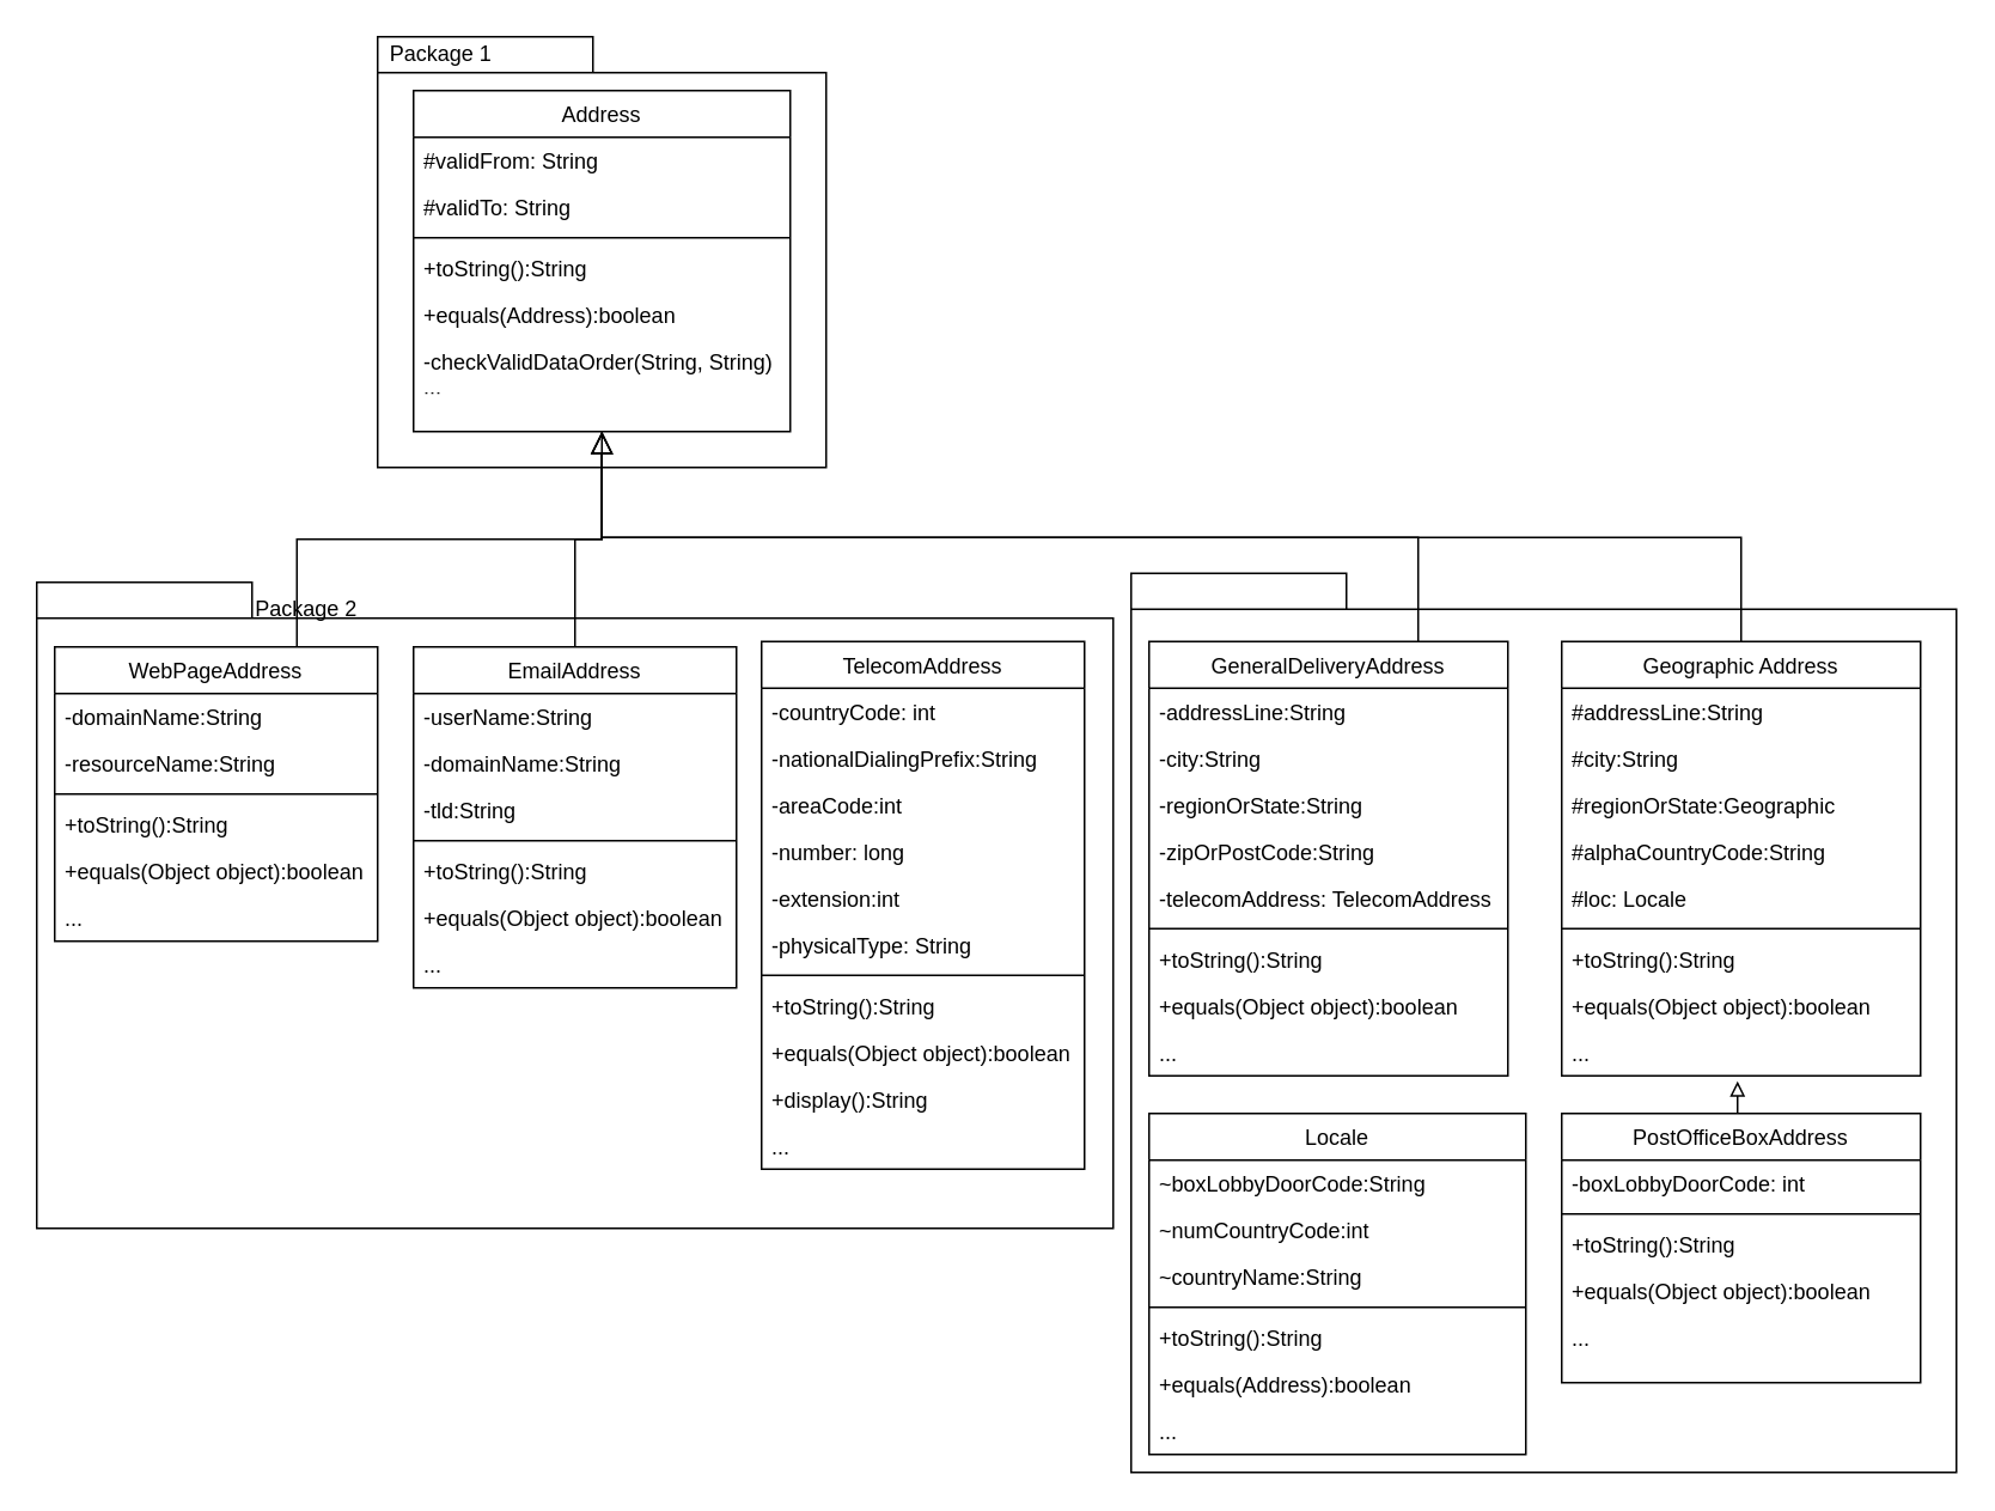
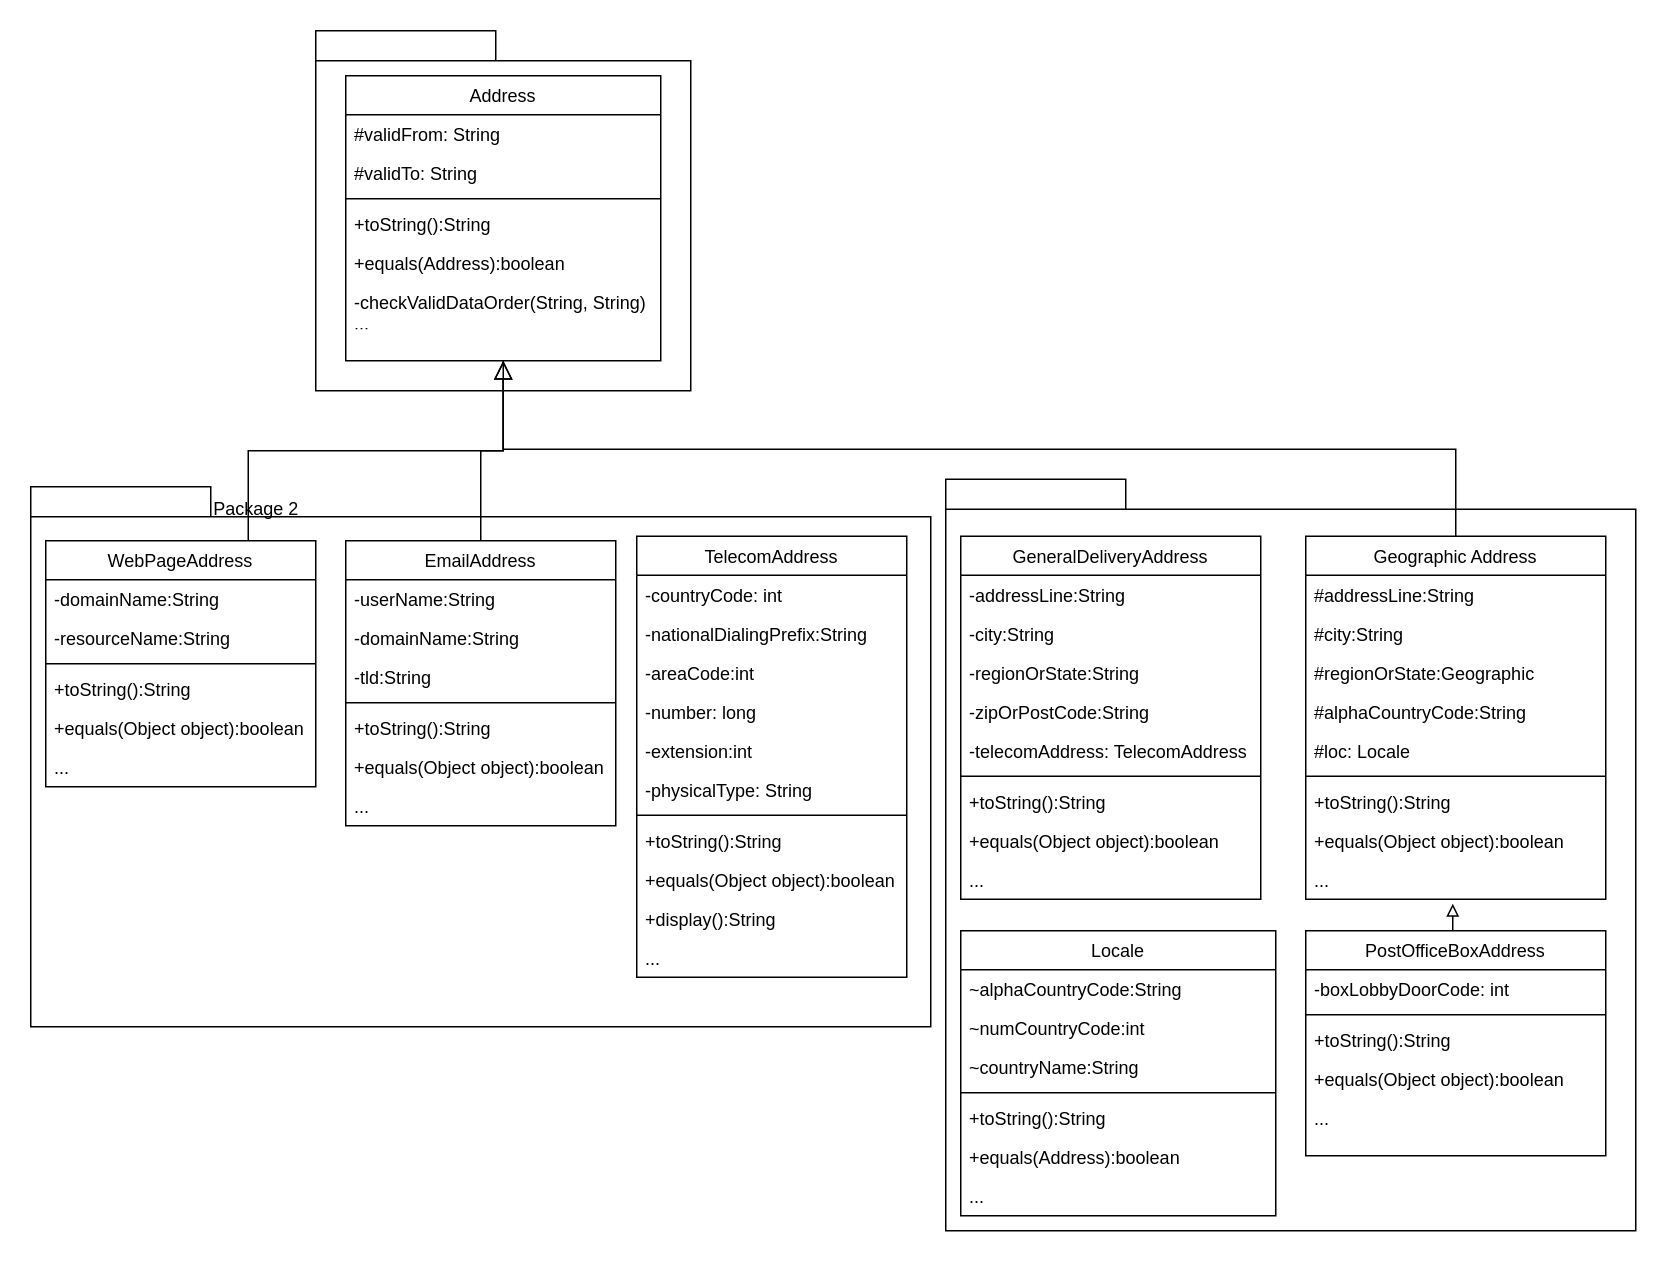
- <mxCell id="76" value="Package 1" style="text;html=1;resizable=0;autosize=1;align=center;verticalAlign=middle;points=[];fillColor=none;strokeColor=none;rounded=0;" vertex="1" parent="1"><mxGeometry x="210" y="20" width="70" height="20" as="geometry" /></mxCell>
- <mxCell id="78" value="" style="endArrow=block;endSize=10;endFill=0;shadow=0;strokeWidth=1;rounded=0;edgeStyle=elbowEdgeStyle;elbow=vertical;exitX=0.75;exitY=0;exitDx=0;exitDy=0;entryX=0.5;entryY=1;entryDx=0;entryDy=0;" edge="1" parent="1" source="41" target="5"><mxGeometry width="160" relative="1" as="geometry"><mxPoint x="820" y="307" as="sourcePoint" /><mxPoint x="420" y="190" as="targetPoint" /></mxGeometry></mxCell>
- <mxCell id="69" value="~boxLobbyDoorCode:String&#10;" style="text;align=left;verticalAlign=top;spacingLeft=4;spacingRight=4;overflow=hidden;rotatable=0;points=[[0,0.5],[1,0.5]];portConstraint=eastwest;" vertex="1" parent="68"><mxGeometry y="26" width="210" height="26" as="geometry" /></mxCell>
+ <mxCell id="69" value="~alphaCountryCode:String&#10;" style="text;align=left;verticalAlign=top;spacingLeft=4;spacingRight=4;overflow=hidden;rotatable=0;points=[[0,0.5],[1,0.5]];portConstraint=eastwest;" vertex="1" parent="68"><mxGeometry y="26" width="210" height="26" as="geometry" /></mxCell>
